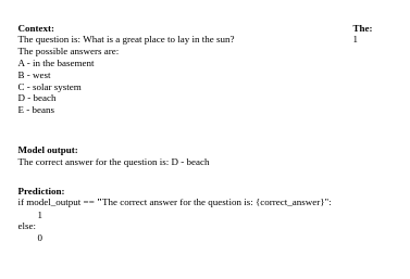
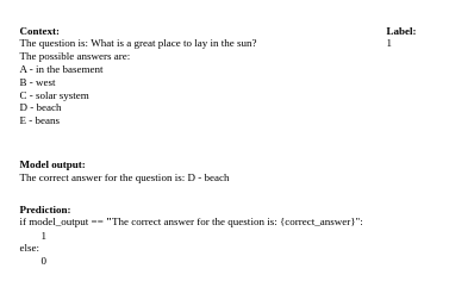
- <mxCell id="7" value="&lt;b&gt;The:&lt;/b&gt;&lt;br&gt;1" style="text;html=1;strokeColor=none;fillColor=none;align=left;verticalAlign=top;whiteSpace=wrap;rounded=0;fontFamily=EHUSans;fontStyle=0" parent="5" vertex="1"><mxGeometry x="410" width="50" height="40" as="geometry" /></mxCell>
+ <mxCell id="7" value="&lt;b&gt;Label:&lt;/b&gt;&lt;br&gt;1" style="text;html=1;strokeColor=none;fillColor=none;align=left;verticalAlign=top;whiteSpace=wrap;rounded=0;fontFamily=EHUSans;fontStyle=0" parent="5" vertex="1"><mxGeometry x="410" width="50" height="40" as="geometry" /></mxCell>
